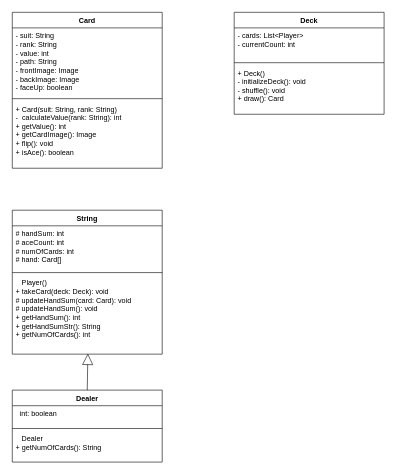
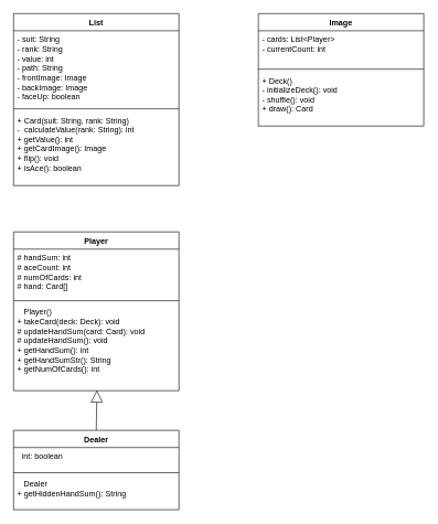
- <mxCell id="2" value="Card" style="swimlane;fontStyle=1;align=center;verticalAlign=top;childLayout=stackLayout;horizontal=1;startSize=26;horizontalStack=0;resizeParent=1;resizeParentMax=0;resizeLast=0;collapsible=1;marginBottom=0;whiteSpace=wrap;html=1;" vertex="1" parent="1"><mxGeometry x="20" y="20" width="250" height="260" as="geometry" /></mxCell>
+ <mxCell id="2" value="List" style="swimlane;fontStyle=1;align=center;verticalAlign=top;childLayout=stackLayout;horizontal=1;startSize=26;horizontalStack=0;resizeParent=1;resizeParentMax=0;resizeLast=0;collapsible=1;marginBottom=0;whiteSpace=wrap;html=1;" vertex="1" parent="1"><mxGeometry x="20" y="20" width="250" height="260" as="geometry" /></mxCell>
- <mxCell id="6" value="Deck" style="swimlane;fontStyle=1;align=center;verticalAlign=top;childLayout=stackLayout;horizontal=1;startSize=26;horizontalStack=0;resizeParent=1;resizeParentMax=0;resizeLast=0;collapsible=1;marginBottom=0;whiteSpace=wrap;html=1;" vertex="1" parent="1"><mxGeometry x="390" y="20" width="250" height="170" as="geometry" /></mxCell>
+ <mxCell id="6" value="Image" style="swimlane;fontStyle=1;align=center;verticalAlign=top;childLayout=stackLayout;horizontal=1;startSize=26;horizontalStack=0;resizeParent=1;resizeParentMax=0;resizeLast=0;collapsible=1;marginBottom=0;whiteSpace=wrap;html=1;" vertex="1" parent="1"><mxGeometry x="390" y="20" width="250" height="170" as="geometry" /></mxCell>
- <mxCell id="10" value="String" style="swimlane;fontStyle=1;align=center;verticalAlign=top;childLayout=stackLayout;horizontal=1;startSize=26;horizontalStack=0;resizeParent=1;resizeParentMax=0;resizeLast=0;collapsible=1;marginBottom=0;whiteSpace=wrap;html=1;" vertex="1" parent="1"><mxGeometry x="20" y="350" width="250" height="240" as="geometry" /></mxCell>
+ <mxCell id="10" value="Player" style="swimlane;fontStyle=1;align=center;verticalAlign=top;childLayout=stackLayout;horizontal=1;startSize=26;horizontalStack=0;resizeParent=1;resizeParentMax=0;resizeLast=0;collapsible=1;marginBottom=0;whiteSpace=wrap;html=1;" vertex="1" parent="1"><mxGeometry x="20" y="350" width="250" height="240" as="geometry" /></mxCell>
- <mxCell id="17" value="&lt;div&gt;&amp;nbsp; &amp;nbsp;Dealer&lt;/div&gt;&lt;div&gt;+ getNumOfCards(): String&lt;/div&gt;" style="text;strokeColor=none;fillColor=none;align=left;verticalAlign=top;spacingLeft=4;spacingRight=4;overflow=hidden;rotatable=0;points=[[0,0.5],[1,0.5]];portConstraint=eastwest;whiteSpace=wrap;html=1;" vertex="1" parent="14"><mxGeometry y="68" width="250" height="52" as="geometry" /></mxCell>
+ <mxCell id="17" value="&lt;div&gt;&amp;nbsp; &amp;nbsp;Dealer&lt;/div&gt;&lt;div&gt;+ getHiddenHandSum(): String&lt;/div&gt;" style="text;strokeColor=none;fillColor=none;align=left;verticalAlign=top;spacingLeft=4;spacingRight=4;overflow=hidden;rotatable=0;points=[[0,0.5],[1,0.5]];portConstraint=eastwest;whiteSpace=wrap;html=1;" vertex="1" parent="14"><mxGeometry y="68" width="250" height="52" as="geometry" /></mxCell>
